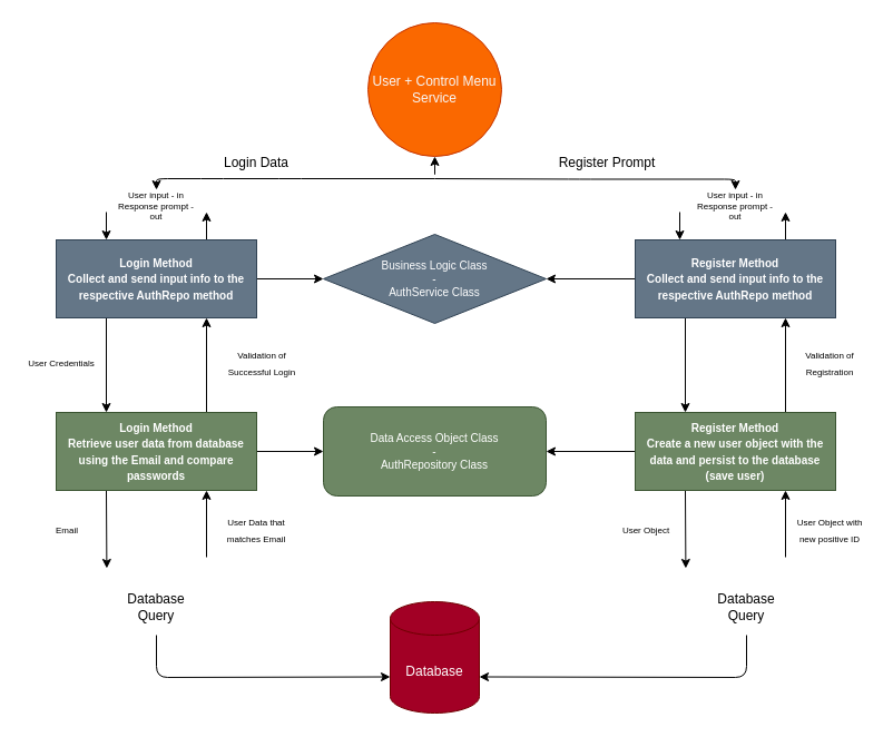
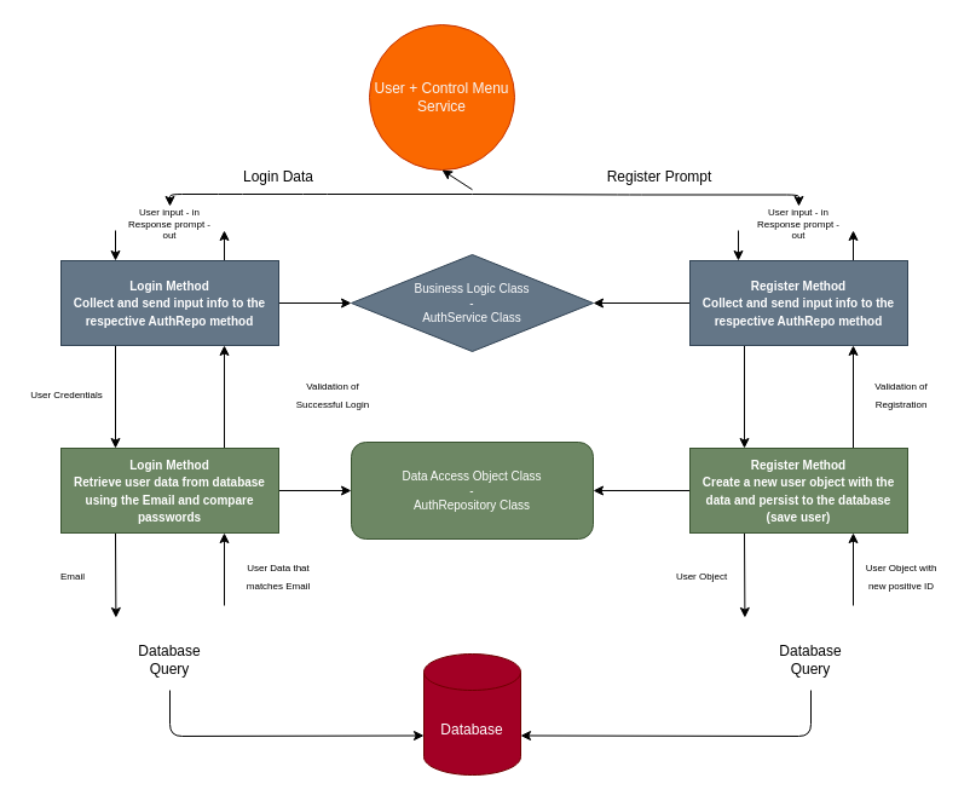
- <mxCell id="2" value="&lt;font color=&quot;#f7f7f7&quot;&gt;User + Control Menu Service&lt;/font&gt;" style="ellipse;whiteSpace=wrap;html=1;aspect=fixed;fillColor=#fa6800;fontColor=#000000;strokeColor=#C73500;" parent="1" vertex="1"><mxGeometry x="330" y="20" width="120" height="120" as="geometry" /></mxCell>
+ <mxCell id="2" value="&lt;font color=&quot;#f7f7f7&quot;&gt;User + Control Menu Service&lt;/font&gt;" style="ellipse;whiteSpace=wrap;html=1;aspect=fixed;fillColor=#fa6800;fontColor=#000000;strokeColor=#C73500;" parent="1" vertex="1"><mxGeometry x="305" y="20" width="120" height="120" as="geometry" /></mxCell>
- <mxCell id="41" value="&lt;font style=&quot;font-size: 8px&quot;&gt;Validation of Successful Login&lt;/font&gt;" style="text;html=1;strokeColor=none;fillColor=none;align=center;verticalAlign=middle;whiteSpace=wrap;rounded=0;fontSize=12;" parent="1" vertex="1"><mxGeometry x="200" y="310" width="70" height="30" as="geometry" /></mxCell>
+ <mxCell id="41" value="&lt;font style=&quot;font-size: 8px&quot;&gt;Validation of Successful Login&lt;/font&gt;" style="text;html=1;strokeColor=none;fillColor=none;align=center;verticalAlign=middle;whiteSpace=wrap;rounded=0;fontSize=12;" parent="1" vertex="1"><mxGeometry x="240" y="310" width="70" height="30" as="geometry" /></mxCell>
